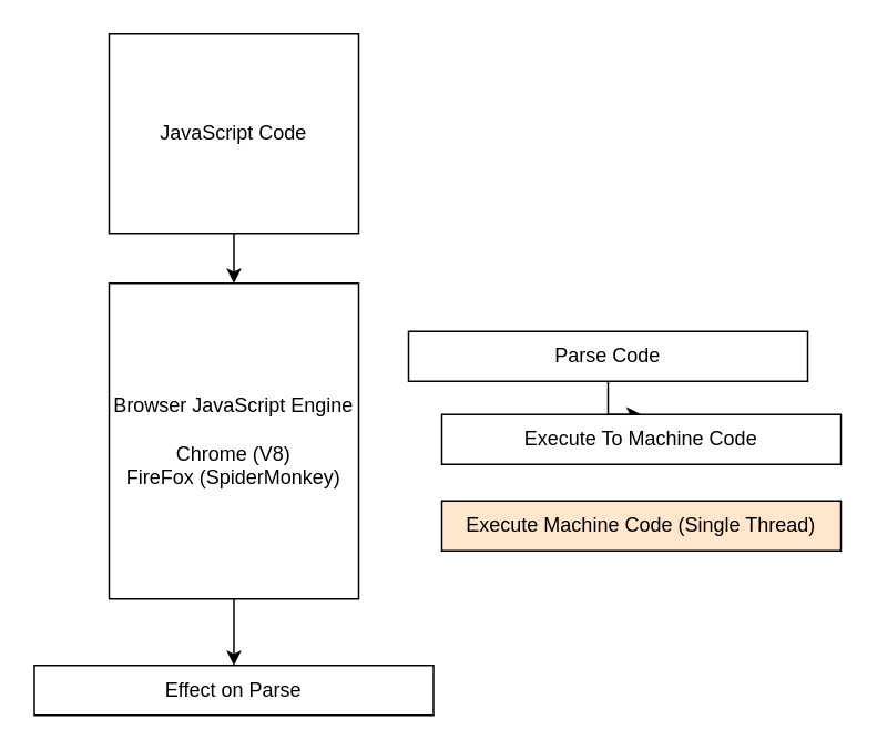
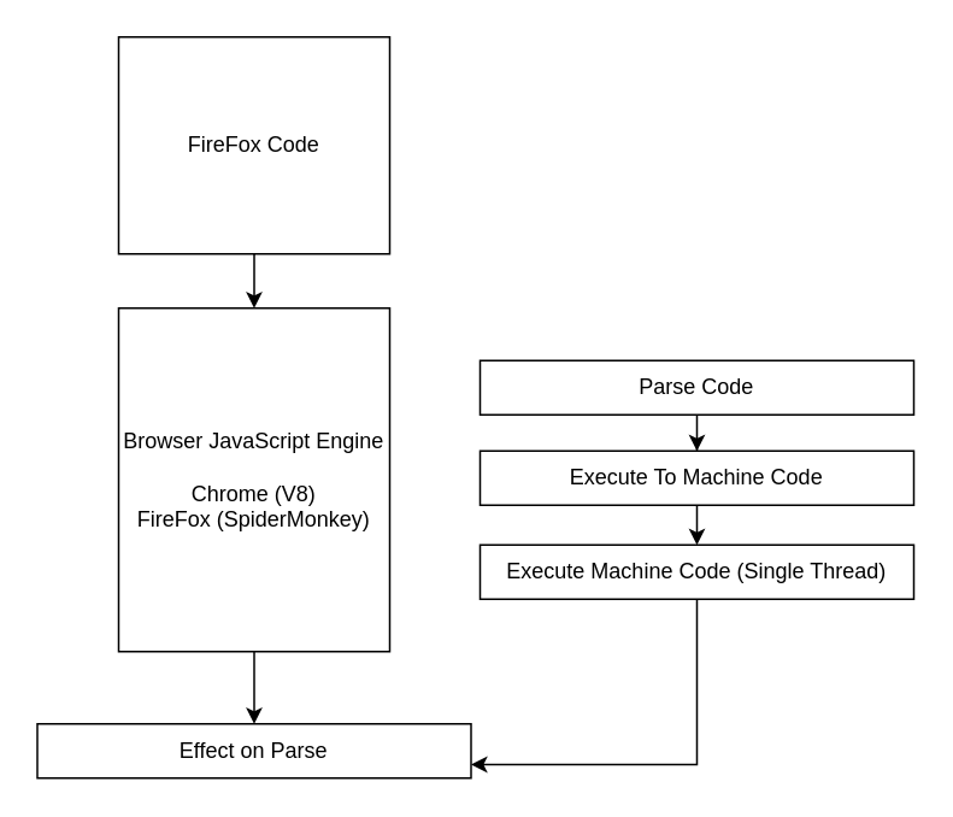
- <mxCell id="5" value="JavaScript Code" style="rounded=0;whiteSpace=wrap;html=1;" vertex="1" parent="1"><mxGeometry x="65" y="20" width="150" height="120" as="geometry" /></mxCell>
+ <mxCell id="5" value="FireFox Code" style="rounded=0;whiteSpace=wrap;html=1;" vertex="1" parent="1"><mxGeometry x="65" y="20" width="150" height="120" as="geometry" /></mxCell>
- <mxCell id="7" value="Parse Code" style="rounded=0;whiteSpace=wrap;html=1;" vertex="1" parent="1"><mxGeometry x="245" y="199" width="240" height="30" as="geometry" /></mxCell>
+ <mxCell id="7" value="Parse Code" style="rounded=0;whiteSpace=wrap;html=1;" vertex="1" parent="1"><mxGeometry x="265" y="199" width="240" height="30" as="geometry" /></mxCell>
+ <mxCell id="8" value="" style="edgeStyle=orthogonalEdgeStyle;rounded=0;orthogonalLoop=1;jettySize=auto;html=1;" edge="1" parent="1" source="9" target="11"><mxGeometry relative="1" as="geometry" /></mxCell>
- <mxCell id="11" value="Execute Machine Code (Single Thread)" style="rounded=0;whiteSpace=wrap;html=1;fillColor=#ffe6cc;" vertex="1" parent="1"><mxGeometry x="265" y="301" width="240" height="30" as="geometry" /></mxCell>
+ <mxCell id="11" value="Execute Machine Code (Single Thread)" style="rounded=0;whiteSpace=wrap;html=1;" vertex="1" parent="1"><mxGeometry x="265" y="301" width="240" height="30" as="geometry" /></mxCell>
+ <mxCell id="10" style="edgeStyle=orthogonalEdgeStyle;rounded=0;orthogonalLoop=1;jettySize=auto;html=1;entryX=1;entryY=0.75;entryDx=0;entryDy=0;exitX=0.5;exitY=1;exitDx=0;exitDy=0;" edge="1" parent="1" source="11" target="12"><mxGeometry relative="1" as="geometry" /></mxCell>
